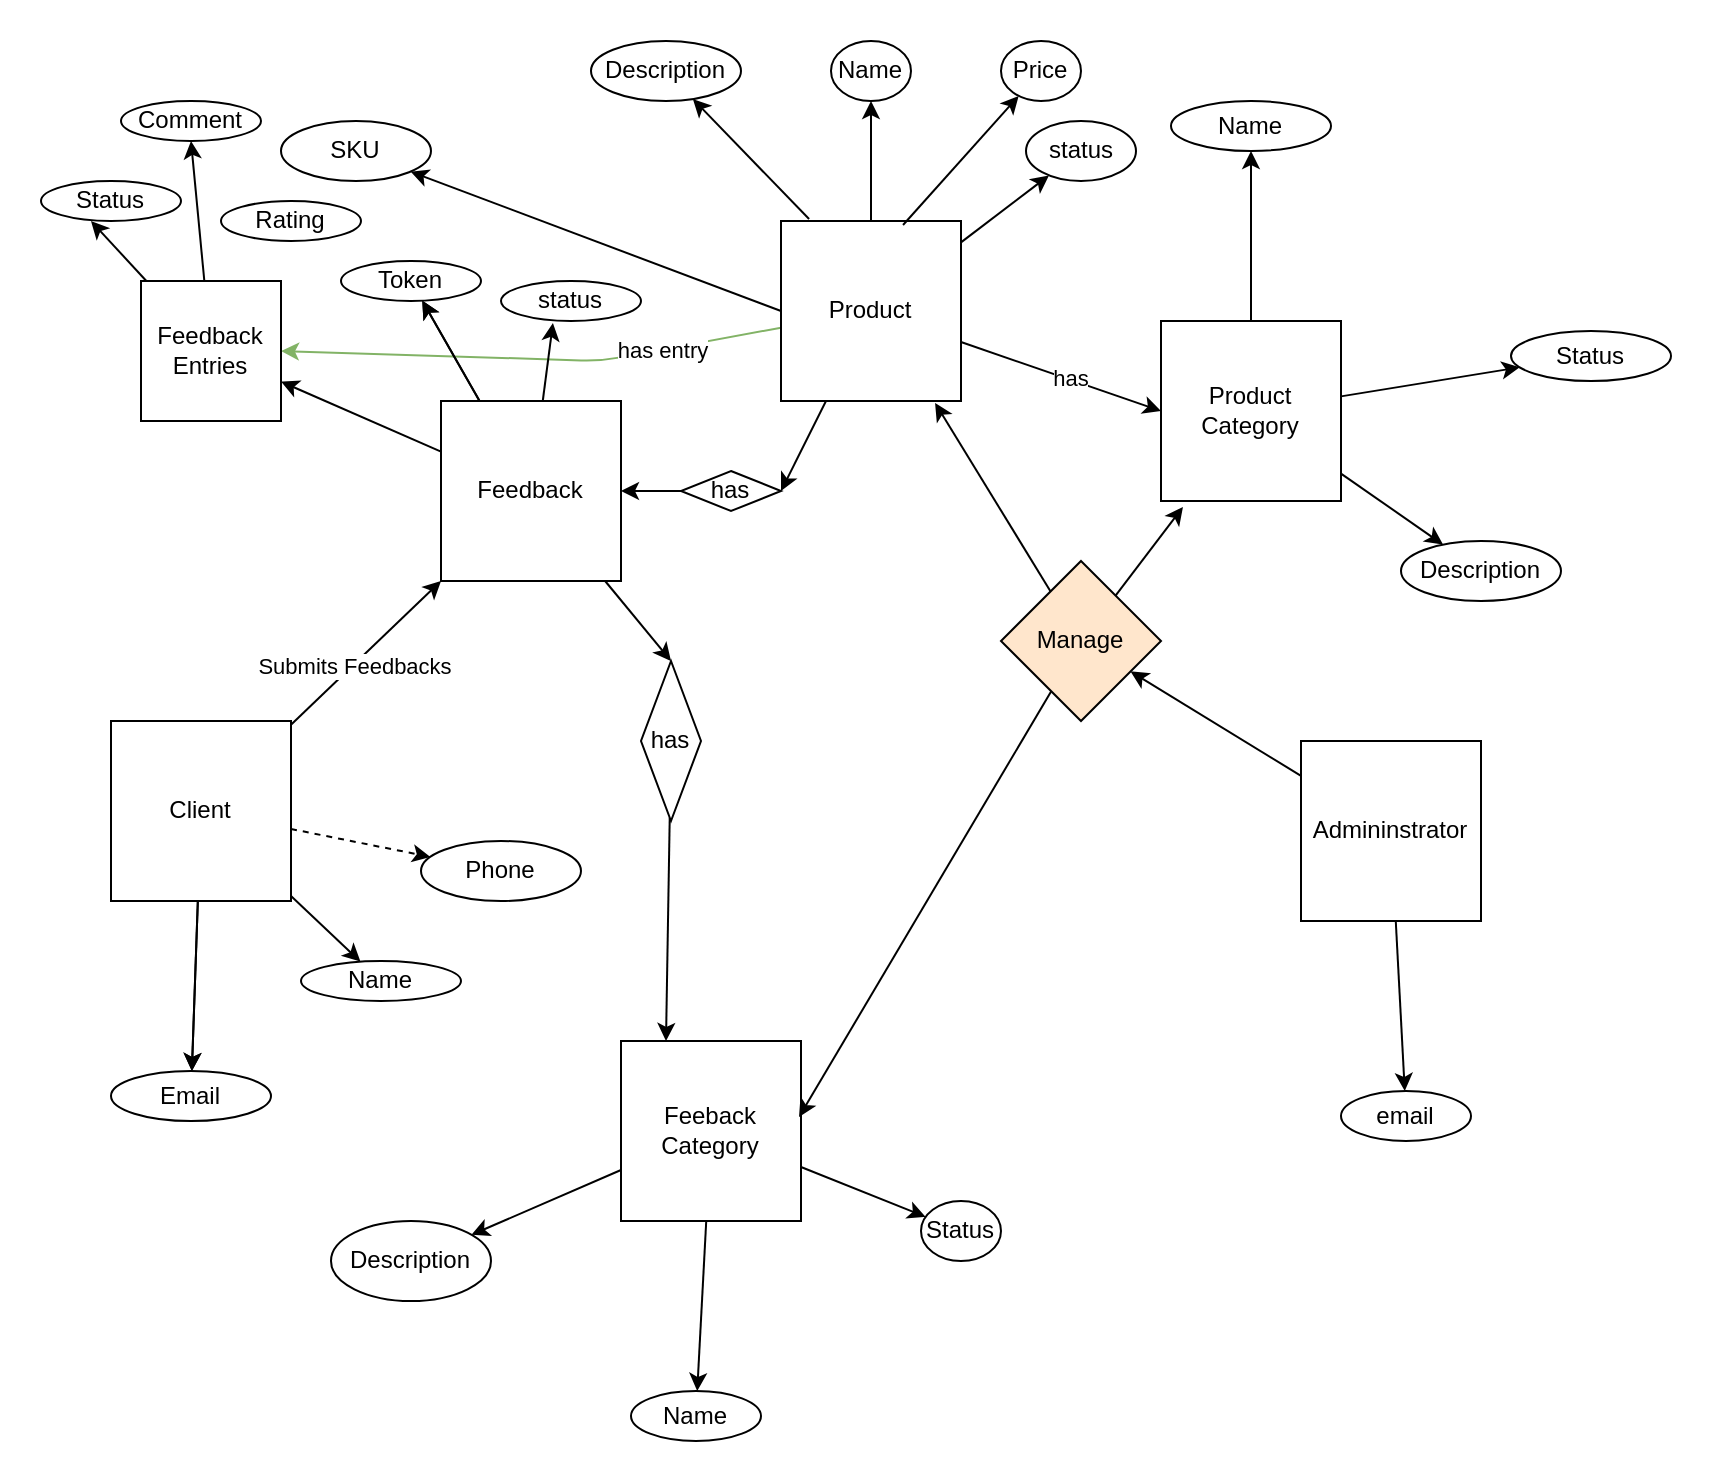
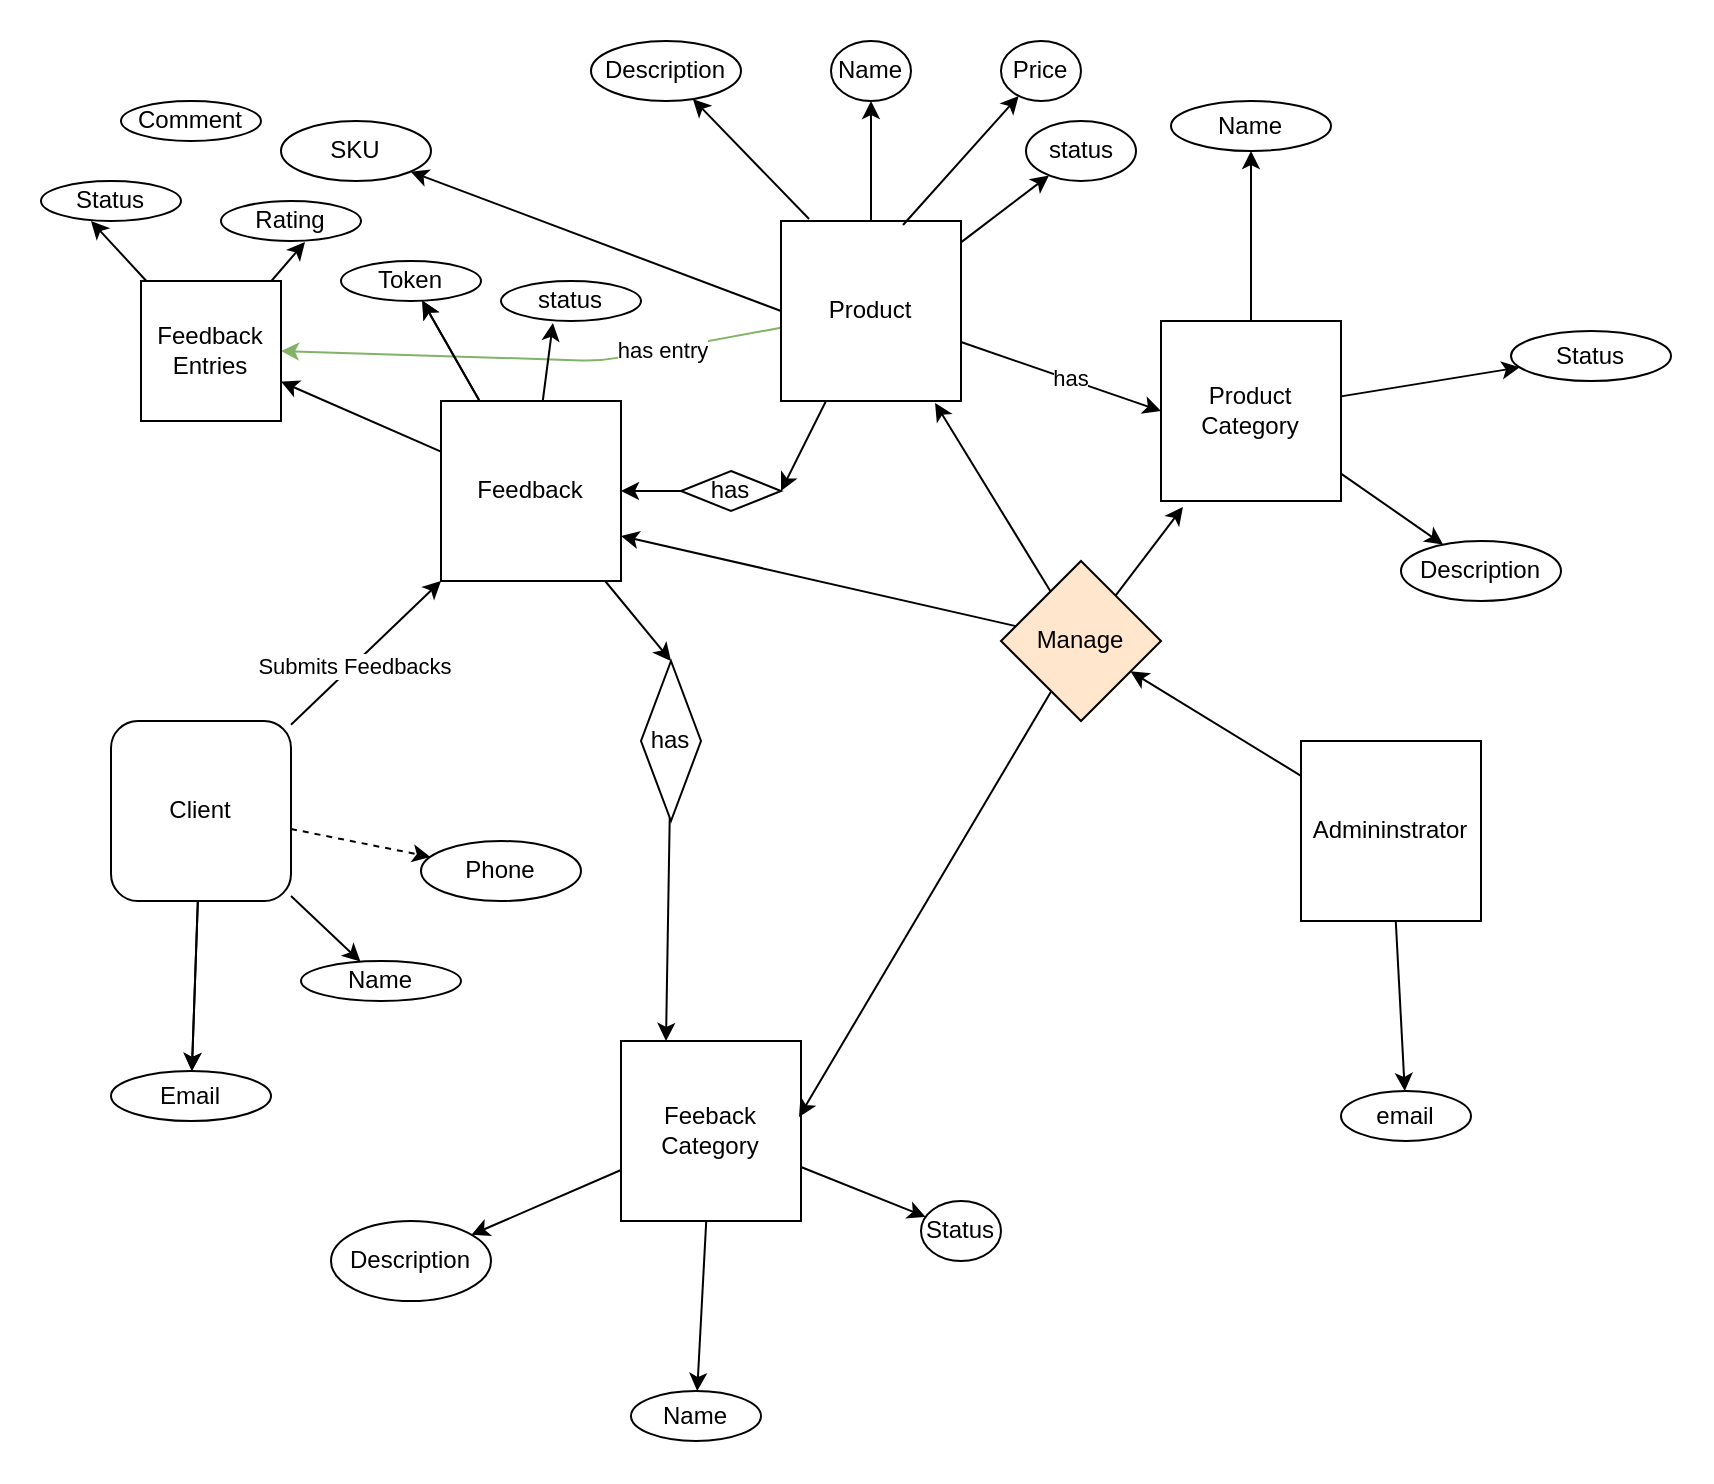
- <mxCell id="53" style="edgeStyle=none;html=1;entryX=0.5;entryY=1;entryDx=0;entryDy=0;" edge="1" parent="1" source="54" target="60"><mxGeometry relative="1" as="geometry"><mxPoint x="80" y="80" as="targetPoint" /></mxGeometry></mxCell>
+ <mxCell id="59" style="edgeStyle=none;html=1;entryX=0.6;entryY=1.025;entryDx=0;entryDy=0;entryPerimeter=0;" edge="1" parent="1" source="54" target="58"><mxGeometry relative="1" as="geometry" /></mxCell>
+ <mxCell id="32" style="edgeStyle=none;html=1;entryX=1;entryY=0.75;entryDx=0;entryDy=0;" edge="1" parent="1" source="33" target="23"><mxGeometry relative="1" as="geometry" /></mxCell>
- <mxCell id="18" value="Client" style="whiteSpace=wrap;html=1;aspect=fixed;" vertex="1" parent="1"><mxGeometry x="55" y="360" width="90" height="90" as="geometry" /></mxCell>
+ <mxCell id="18" value="Client" style="whiteSpace=wrap;html=1;aspect=fixed;rounded=1;" vertex="1" parent="1"><mxGeometry x="55" y="360" width="90" height="90" as="geometry" /></mxCell>
